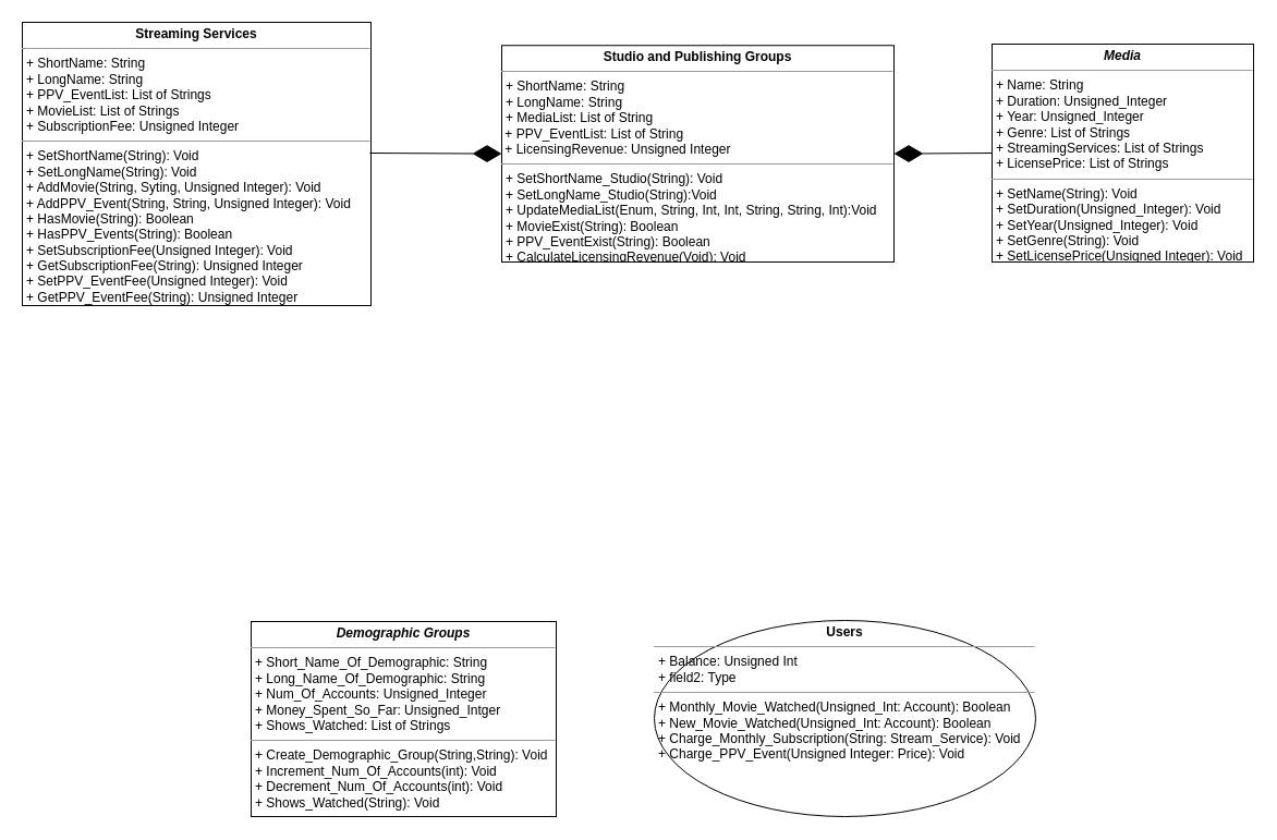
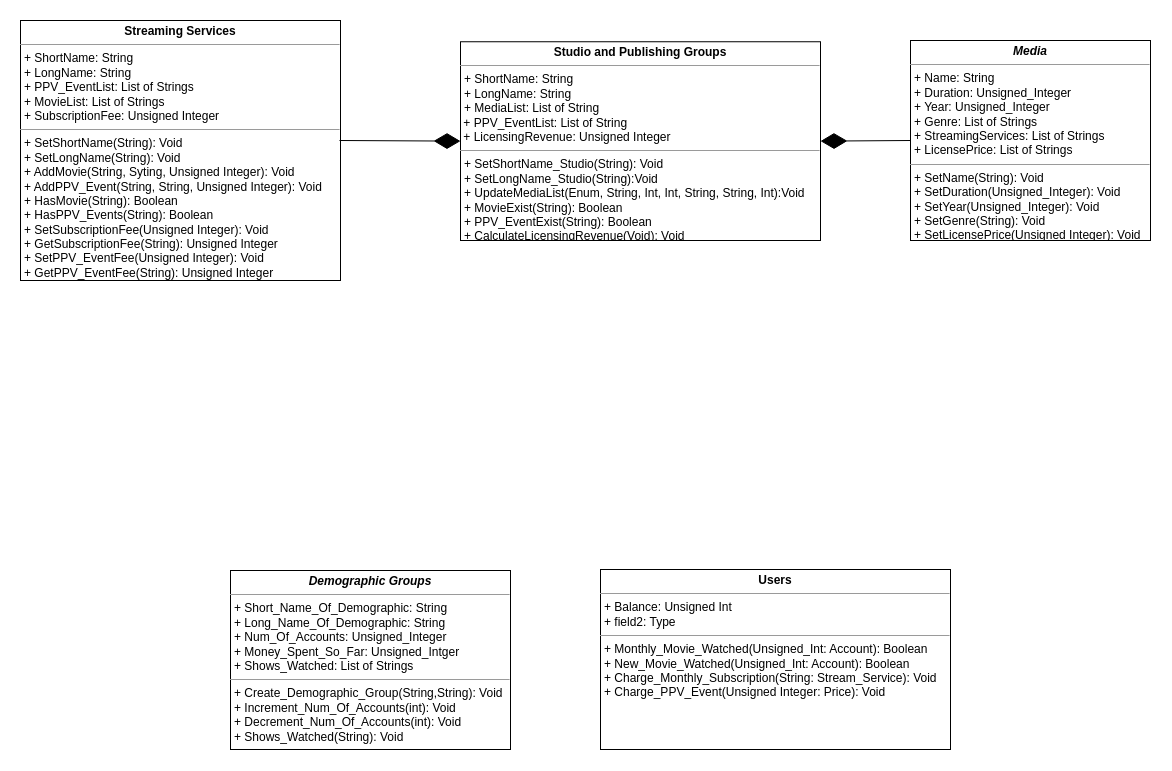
- <mxCell id="6" value="&lt;p style=&quot;margin: 0px ; margin-top: 4px ; text-align: center&quot;&gt;&lt;b&gt;Users&lt;/b&gt;&lt;/p&gt;&lt;hr size=&quot;1&quot;&gt;&lt;p style=&quot;margin: 0px ; margin-left: 4px&quot;&gt;+ Balance: Unsigned Int&lt;br&gt;+ field2: Type&lt;/p&gt;&lt;hr size=&quot;1&quot;&gt;&lt;p style=&quot;margin: 0px ; margin-left: 4px&quot;&gt;+ Monthly_Movie_Watched(Unsigned_Int: Account): Boolean&lt;/p&gt;&lt;p style=&quot;margin: 0px ; margin-left: 4px&quot;&gt;+ New_Movie_Watched(Unsigned_Int: Account): Boolean&lt;br&gt;+ Charge_Monthly_Subscription(String: Stream_Service): Void&lt;/p&gt;&lt;p style=&quot;margin: 0px ; margin-left: 4px&quot;&gt;+ Charge_PPV_Event(Unsigned Integer: Price): Void&lt;br&gt;&lt;/p&gt;" style="ellipse;verticalAlign=top;align=left;overflow=fill;fontSize=12;fontFamily=Helvetica;html=1;shadow=0;comic=0;labelBackgroundColor=none;strokeWidth=1;" vertex="1" parent="1"><mxGeometry x="600" y="569" width="350" height="180" as="geometry" /></mxCell>
+ <mxCell id="6" value="&lt;p style=&quot;margin: 0px ; margin-top: 4px ; text-align: center&quot;&gt;&lt;b&gt;Users&lt;/b&gt;&lt;/p&gt;&lt;hr size=&quot;1&quot;&gt;&lt;p style=&quot;margin: 0px ; margin-left: 4px&quot;&gt;+ Balance: Unsigned Int&lt;br&gt;+ field2: Type&lt;/p&gt;&lt;hr size=&quot;1&quot;&gt;&lt;p style=&quot;margin: 0px ; margin-left: 4px&quot;&gt;+ Monthly_Movie_Watched(Unsigned_Int: Account): Boolean&lt;/p&gt;&lt;p style=&quot;margin: 0px ; margin-left: 4px&quot;&gt;+ New_Movie_Watched(Unsigned_Int: Account): Boolean&lt;br&gt;+ Charge_Monthly_Subscription(String: Stream_Service): Void&lt;/p&gt;&lt;p style=&quot;margin: 0px ; margin-left: 4px&quot;&gt;+ Charge_PPV_Event(Unsigned Integer: Price): Void&lt;br&gt;&lt;/p&gt;" style="verticalAlign=top;align=left;overflow=fill;fontSize=12;fontFamily=Helvetica;html=1;rounded=0;shadow=0;comic=0;labelBackgroundColor=none;strokeWidth=1" vertex="1" parent="1"><mxGeometry x="600" y="569" width="350" height="180" as="geometry" /></mxCell>
